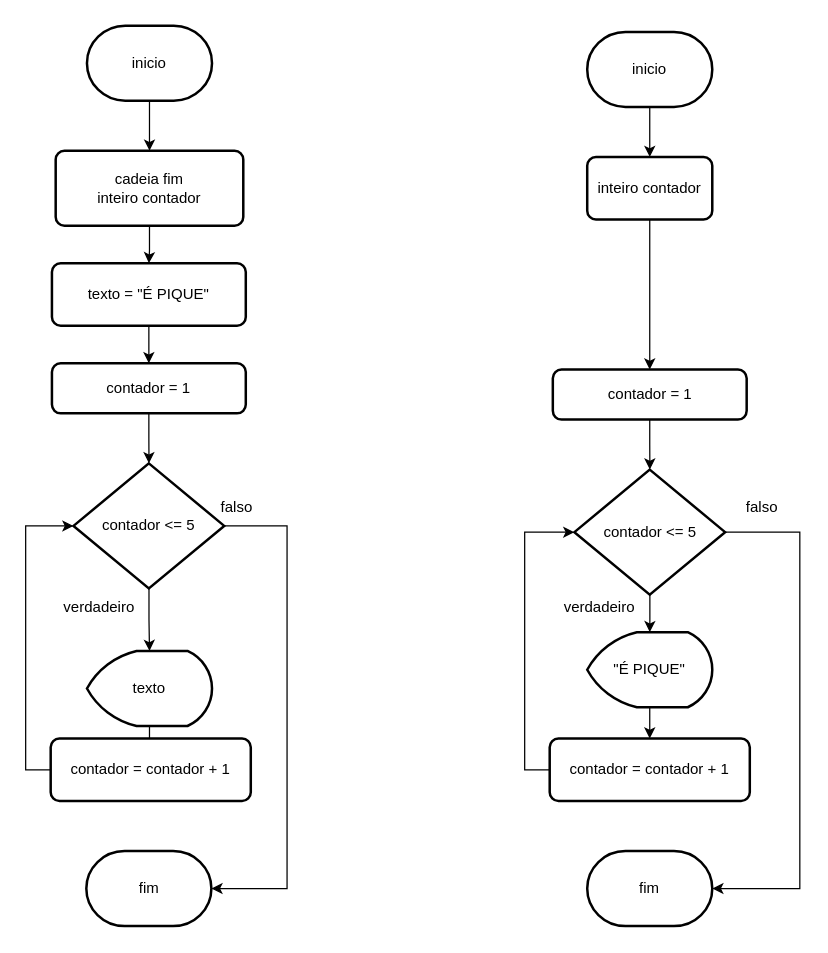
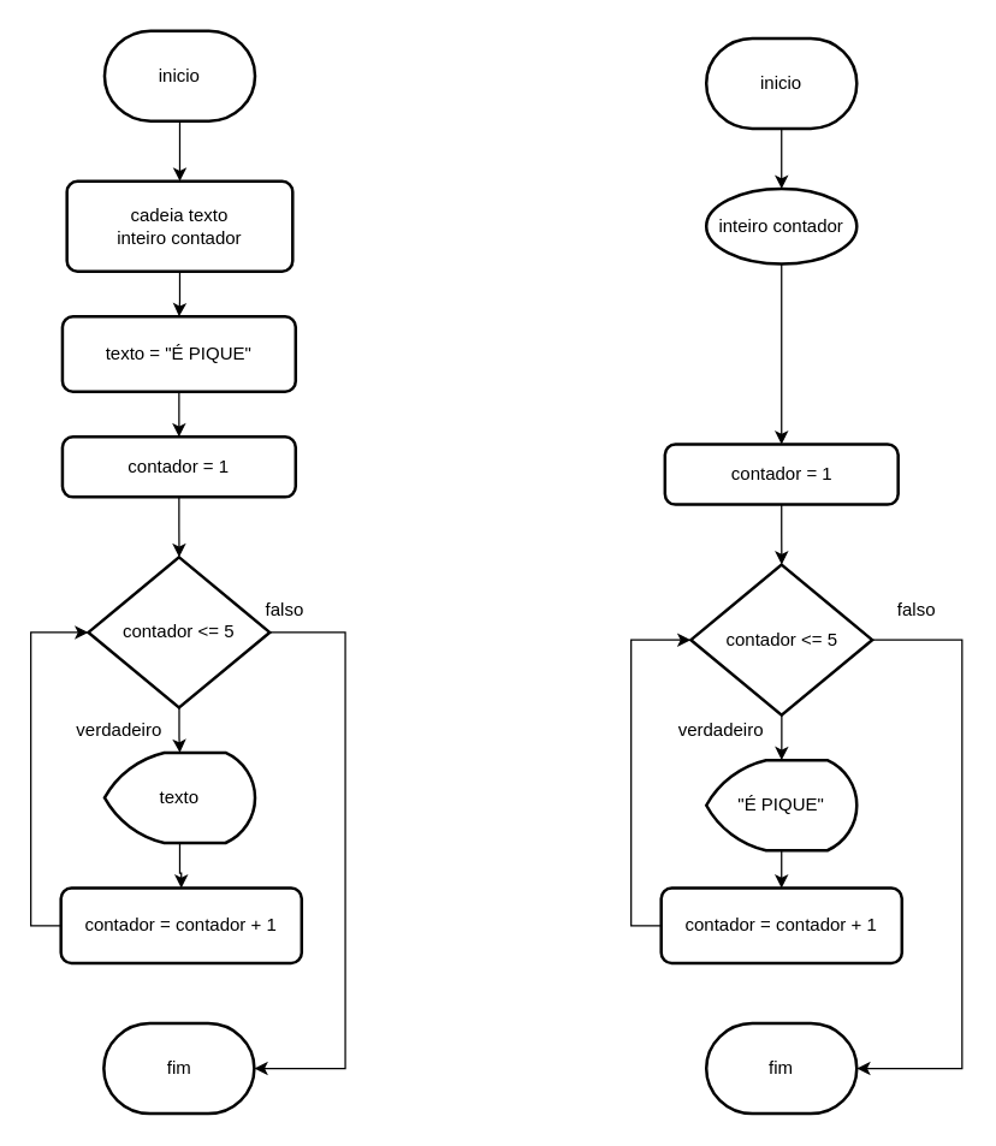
- <mxCell id="7" value="cadeia fim&lt;div&gt;inteiro contador&lt;/div&gt;" style="rounded=1;whiteSpace=wrap;html=1;absoluteArcSize=1;arcSize=14;strokeWidth=2;" vertex="1" parent="1"><mxGeometry x="44" y="120" width="150" height="60" as="geometry" /></mxCell>
+ <mxCell id="7" value="cadeia texto&lt;div&gt;inteiro contador&lt;/div&gt;" style="rounded=1;whiteSpace=wrap;html=1;absoluteArcSize=1;arcSize=14;strokeWidth=2;" vertex="1" parent="1"><mxGeometry x="44" y="120" width="150" height="60" as="geometry" /></mxCell>
- <mxCell id="9" value="inteiro contador" style="rounded=1;whiteSpace=wrap;html=1;absoluteArcSize=1;arcSize=14;strokeWidth=2;" vertex="1" parent="1"><mxGeometry x="469" y="125" width="100" height="50" as="geometry" /></mxCell>
+ <mxCell id="9" value="inteiro contador" style="ellipse;whiteSpace=wrap;html=1;absoluteArcSize=1;arcSize=14;strokeWidth=2;" vertex="1" parent="1"><mxGeometry x="469" y="125" width="100" height="50" as="geometry" /></mxCell>
- <mxCell id="21" value="texto" style="strokeWidth=2;html=1;shape=mxgraph.flowchart.display;whiteSpace=wrap;" vertex="1" parent="1"><mxGeometry x="69" y="520" width="100" height="60" as="geometry" /></mxCell>
+ <mxCell id="21" value="texto" style="strokeWidth=2;html=1;shape=mxgraph.flowchart.display;whiteSpace=wrap;" vertex="1" parent="1"><mxGeometry x="69" y="500" width="100" height="60" as="geometry" /></mxCell>
